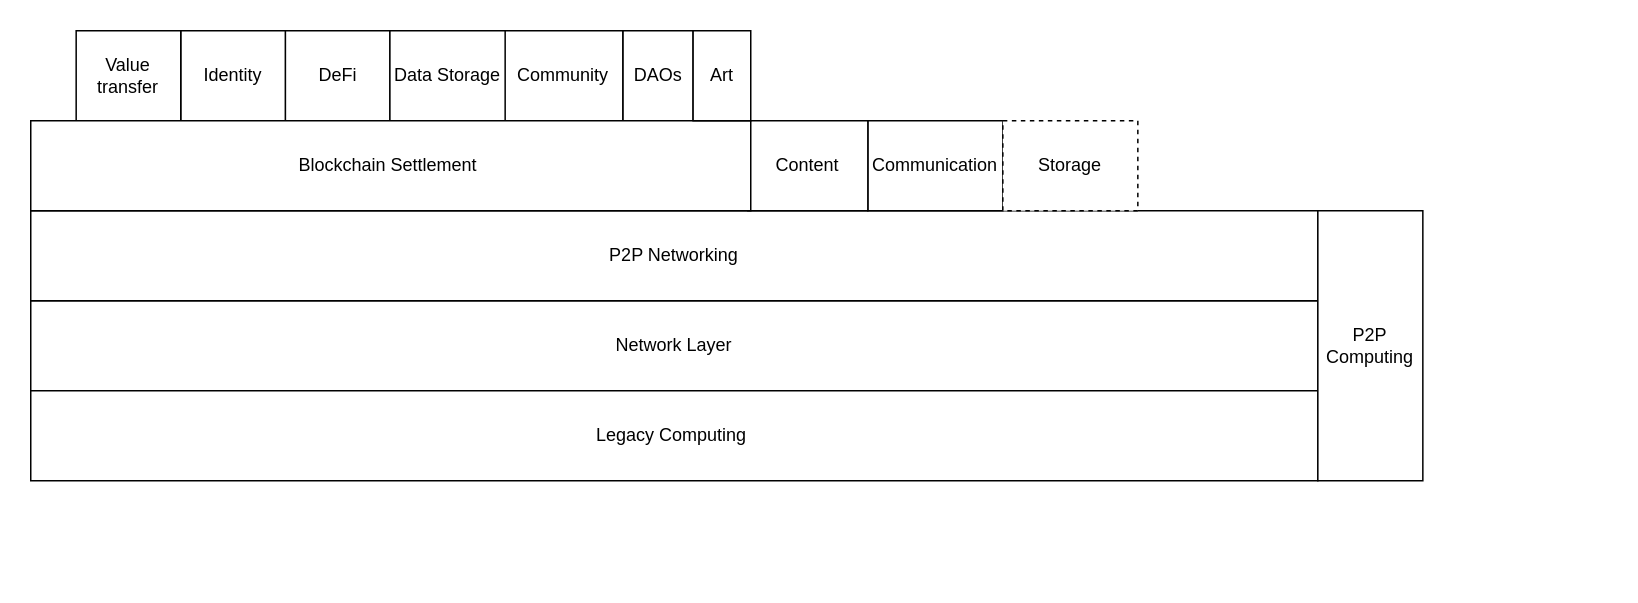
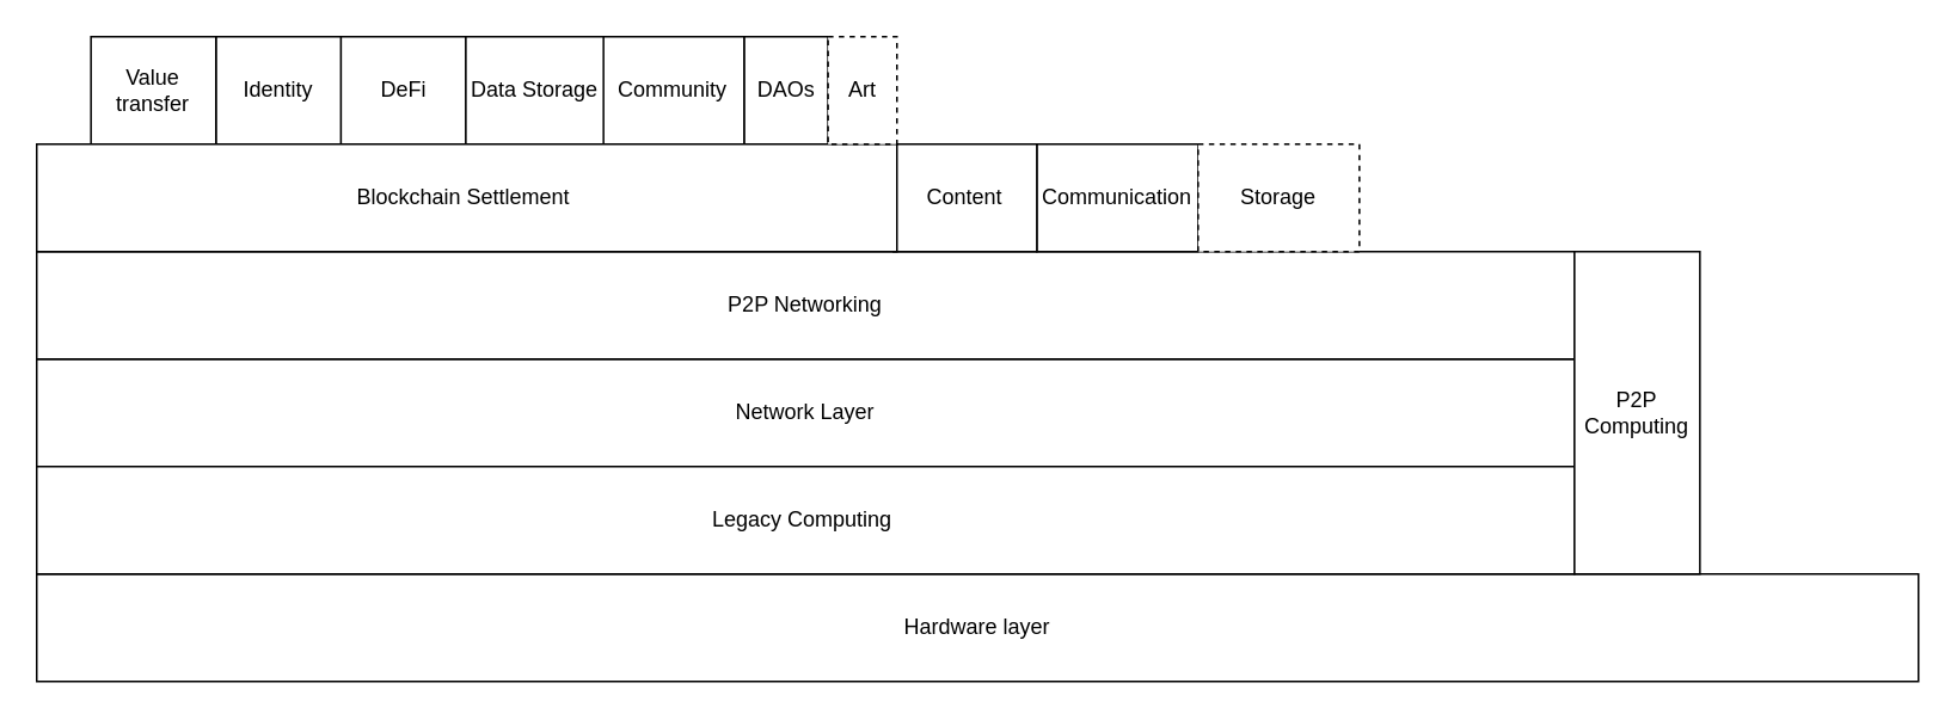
- <mxCell id="18" value="Art" style="rounded=0;whiteSpace=wrap;html=1;" vertex="1" parent="1"><mxGeometry x="461.57" y="20" width="38.43" height="60" as="geometry" /></mxCell>
+ <mxCell id="18" value="Art" style="rounded=0;whiteSpace=wrap;html=1;dashed=1;" vertex="1" parent="1"><mxGeometry x="461.57" y="20" width="38.43" height="60" as="geometry" /></mxCell>
+ <mxCell id="3" value="Hardware layer" style="rounded=0;whiteSpace=wrap;html=1;" vertex="1" parent="2"><mxGeometry y="240" width="1050" height="60" as="geometry" /></mxCell>
